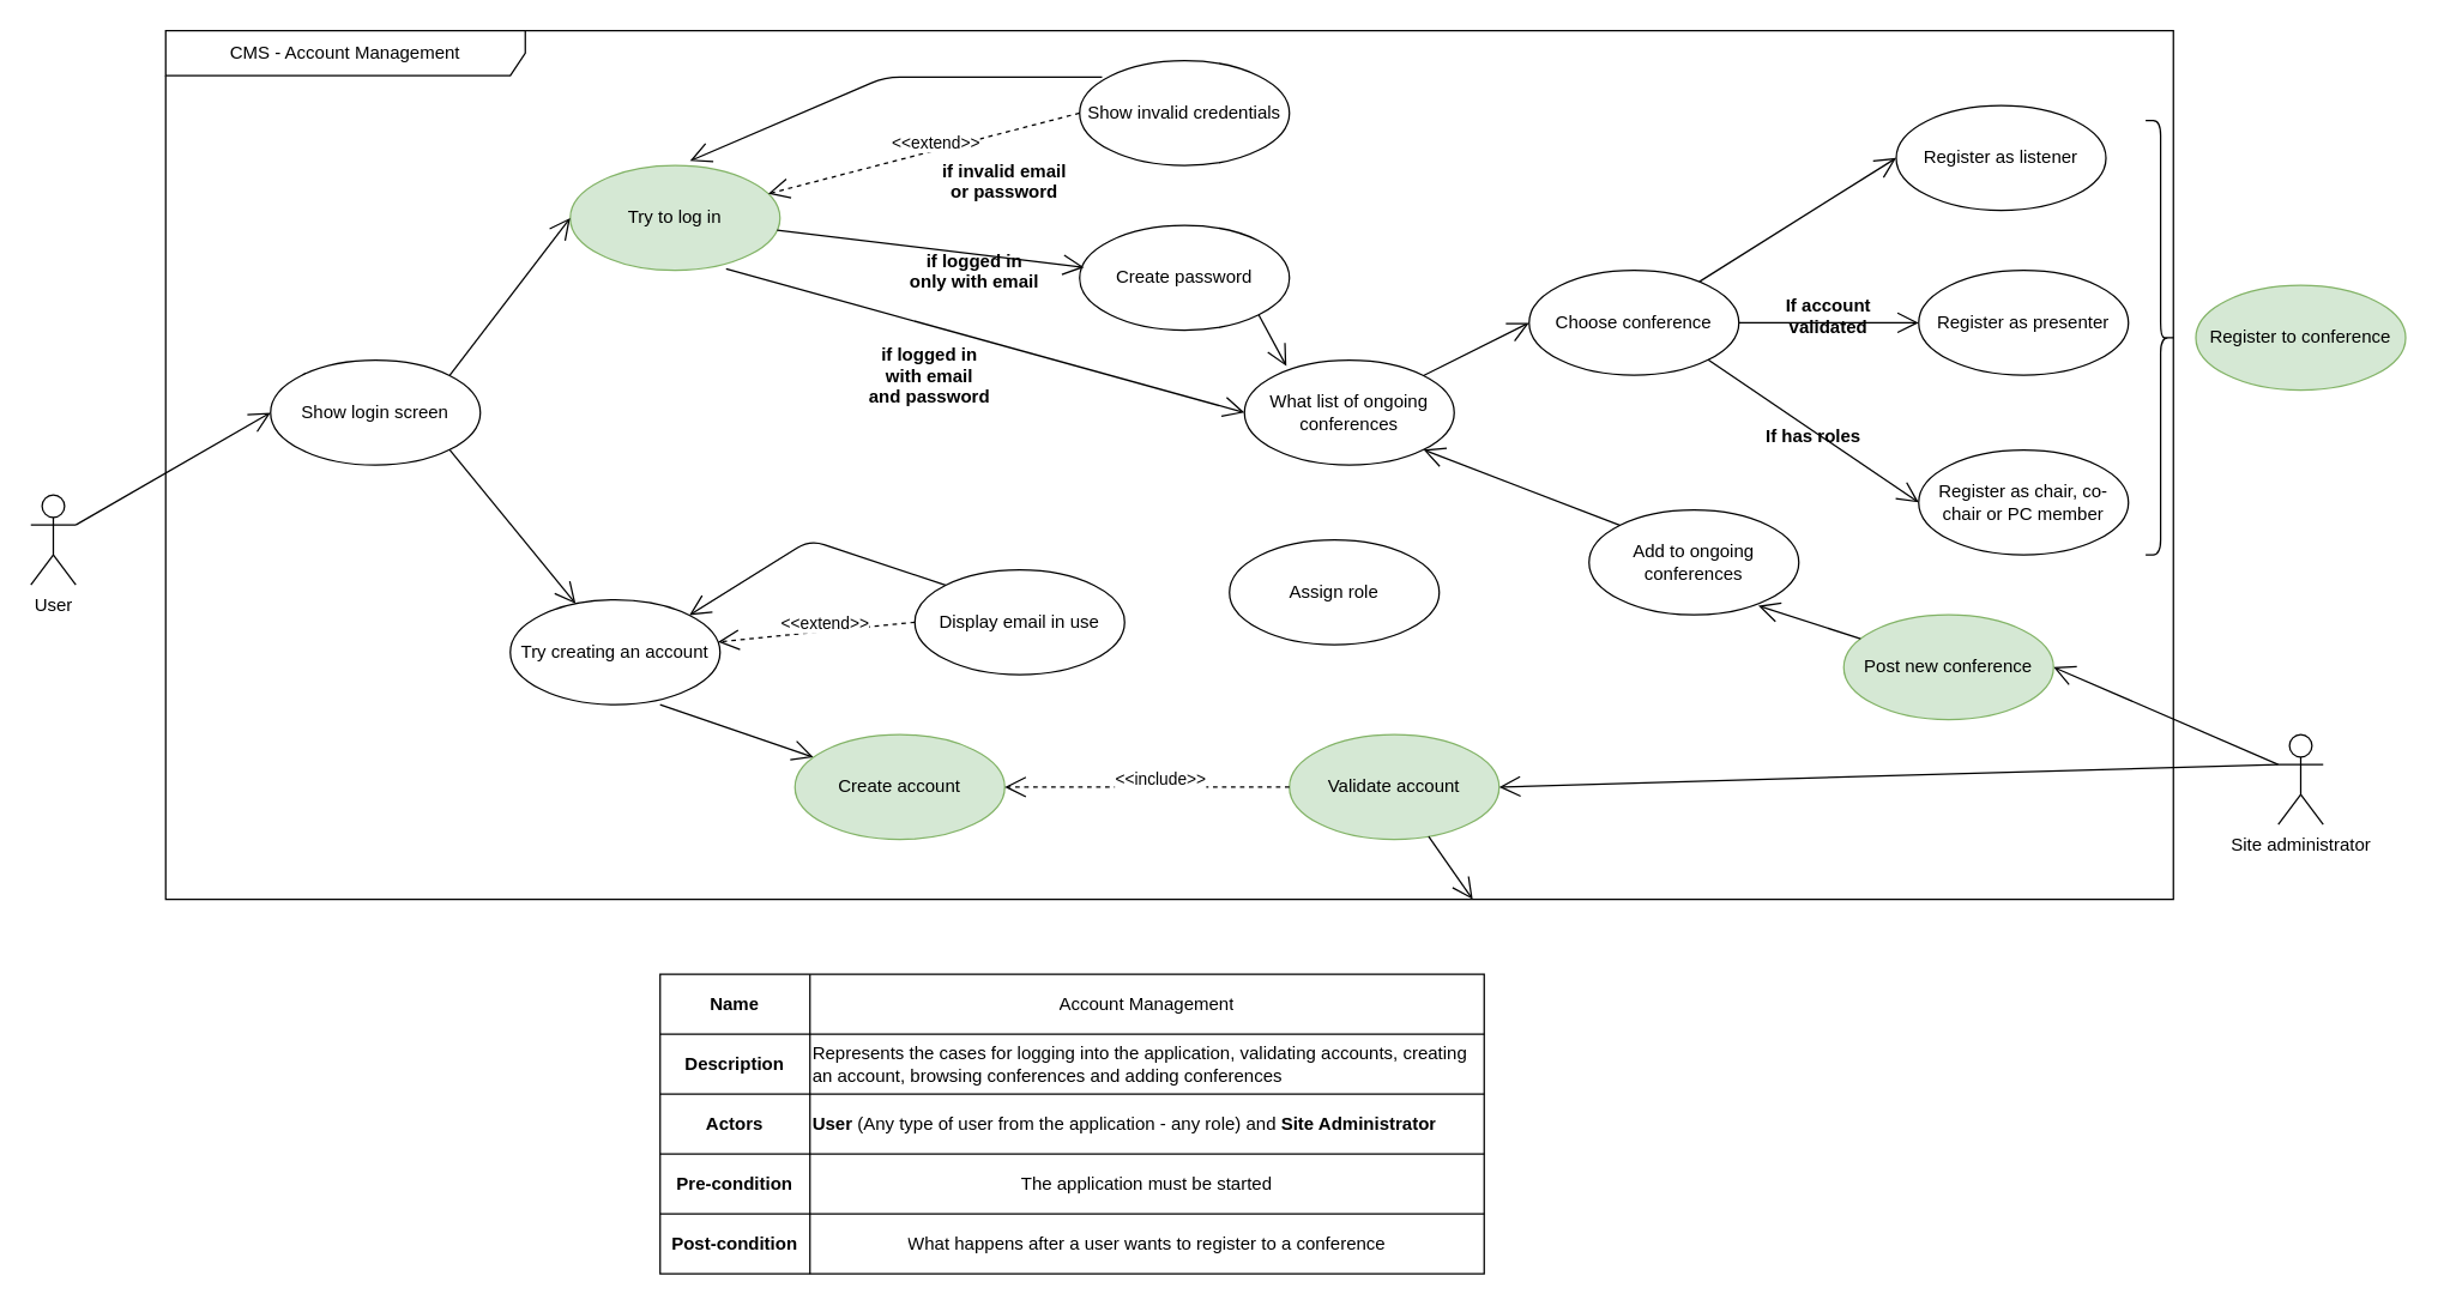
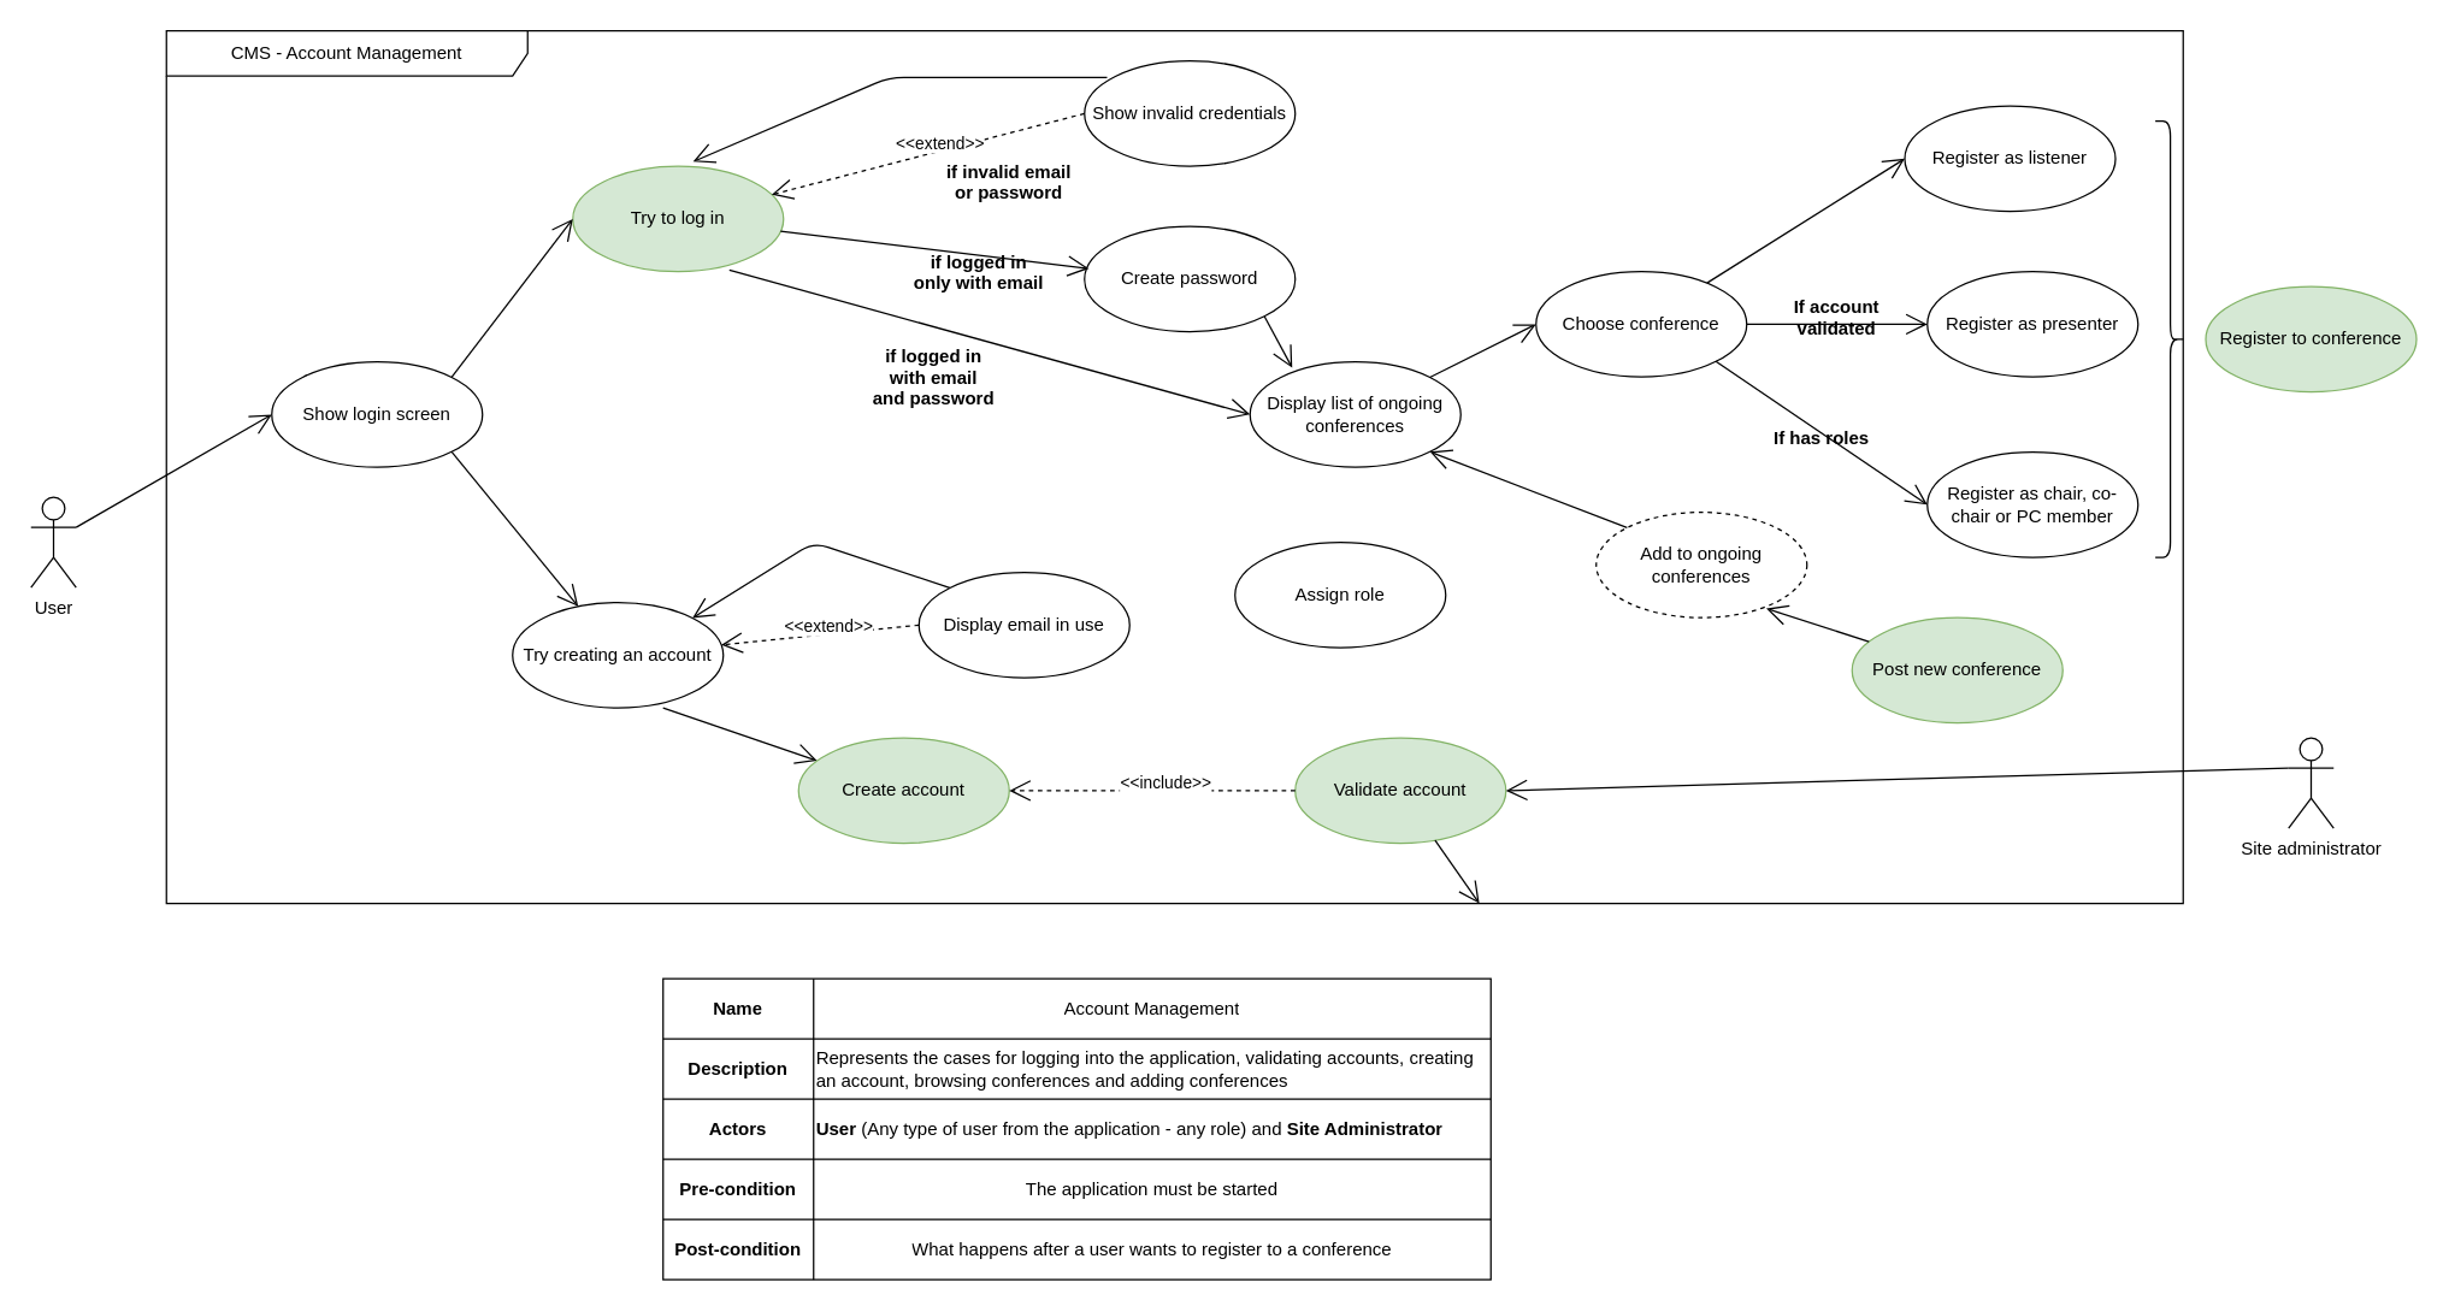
- <mxCell id="14" value="What list of ongoing conferences" style="ellipse;whiteSpace=wrap;html=1;" parent="1" vertex="1"><mxGeometry x="830" y="240" width="140" height="70" as="geometry" /></mxCell>
+ <mxCell id="14" value="Display list of ongoing conferences" style="ellipse;whiteSpace=wrap;html=1;" parent="1" vertex="1"><mxGeometry x="830" y="240" width="140" height="70" as="geometry" /></mxCell>
- <mxCell id="34" value="Add to ongoing conferences" style="ellipse;whiteSpace=wrap;html=1;" parent="1" vertex="1"><mxGeometry x="1060" y="340" width="140" height="70" as="geometry" /></mxCell>
+ <mxCell id="34" value="Add to ongoing conferences" style="ellipse;whiteSpace=wrap;html=1;dashed=1;" parent="1" vertex="1"><mxGeometry x="1060" y="340" width="140" height="70" as="geometry" /></mxCell>
- <mxCell id="32" value="" style="endArrow=open;endFill=1;endSize=12;html=1;exitX=0;exitY=0.333;exitDx=0;exitDy=0;exitPerimeter=0;entryX=1;entryY=0.5;entryDx=0;entryDy=0;" parent="1" source="44" target="37" edge="1"><mxGeometry width="160" relative="1" as="geometry"><mxPoint x="830" y="670" as="sourcePoint" /><mxPoint x="990" y="670" as="targetPoint" /></mxGeometry></mxCell>
